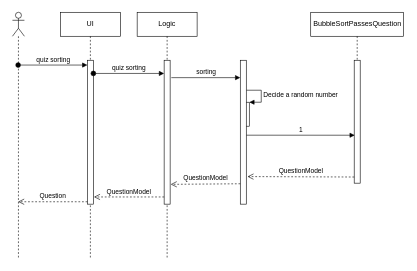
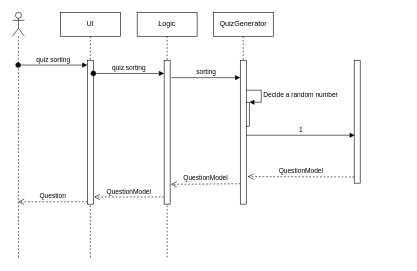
+ <mxCell id="6" value="QuizGenerator" style="shape=umlLifeline;perimeter=lifelinePerimeter;whiteSpace=wrap;html=1;container=1;collapsible=0;recursiveResize=0;outlineConnect=0;" parent="1" vertex="1"><mxGeometry x="355" y="20" width="100" height="80" as="geometry" /></mxCell>
- <mxCell id="14" value="BubbleSortPassesQuestion" style="shape=umlLifeline;perimeter=lifelinePerimeter;whiteSpace=wrap;html=1;container=1;collapsible=0;recursiveResize=0;outlineConnect=0;" parent="1" vertex="1"><mxGeometry x="517.5" y="20" width="155" height="80" as="geometry" /></mxCell>
